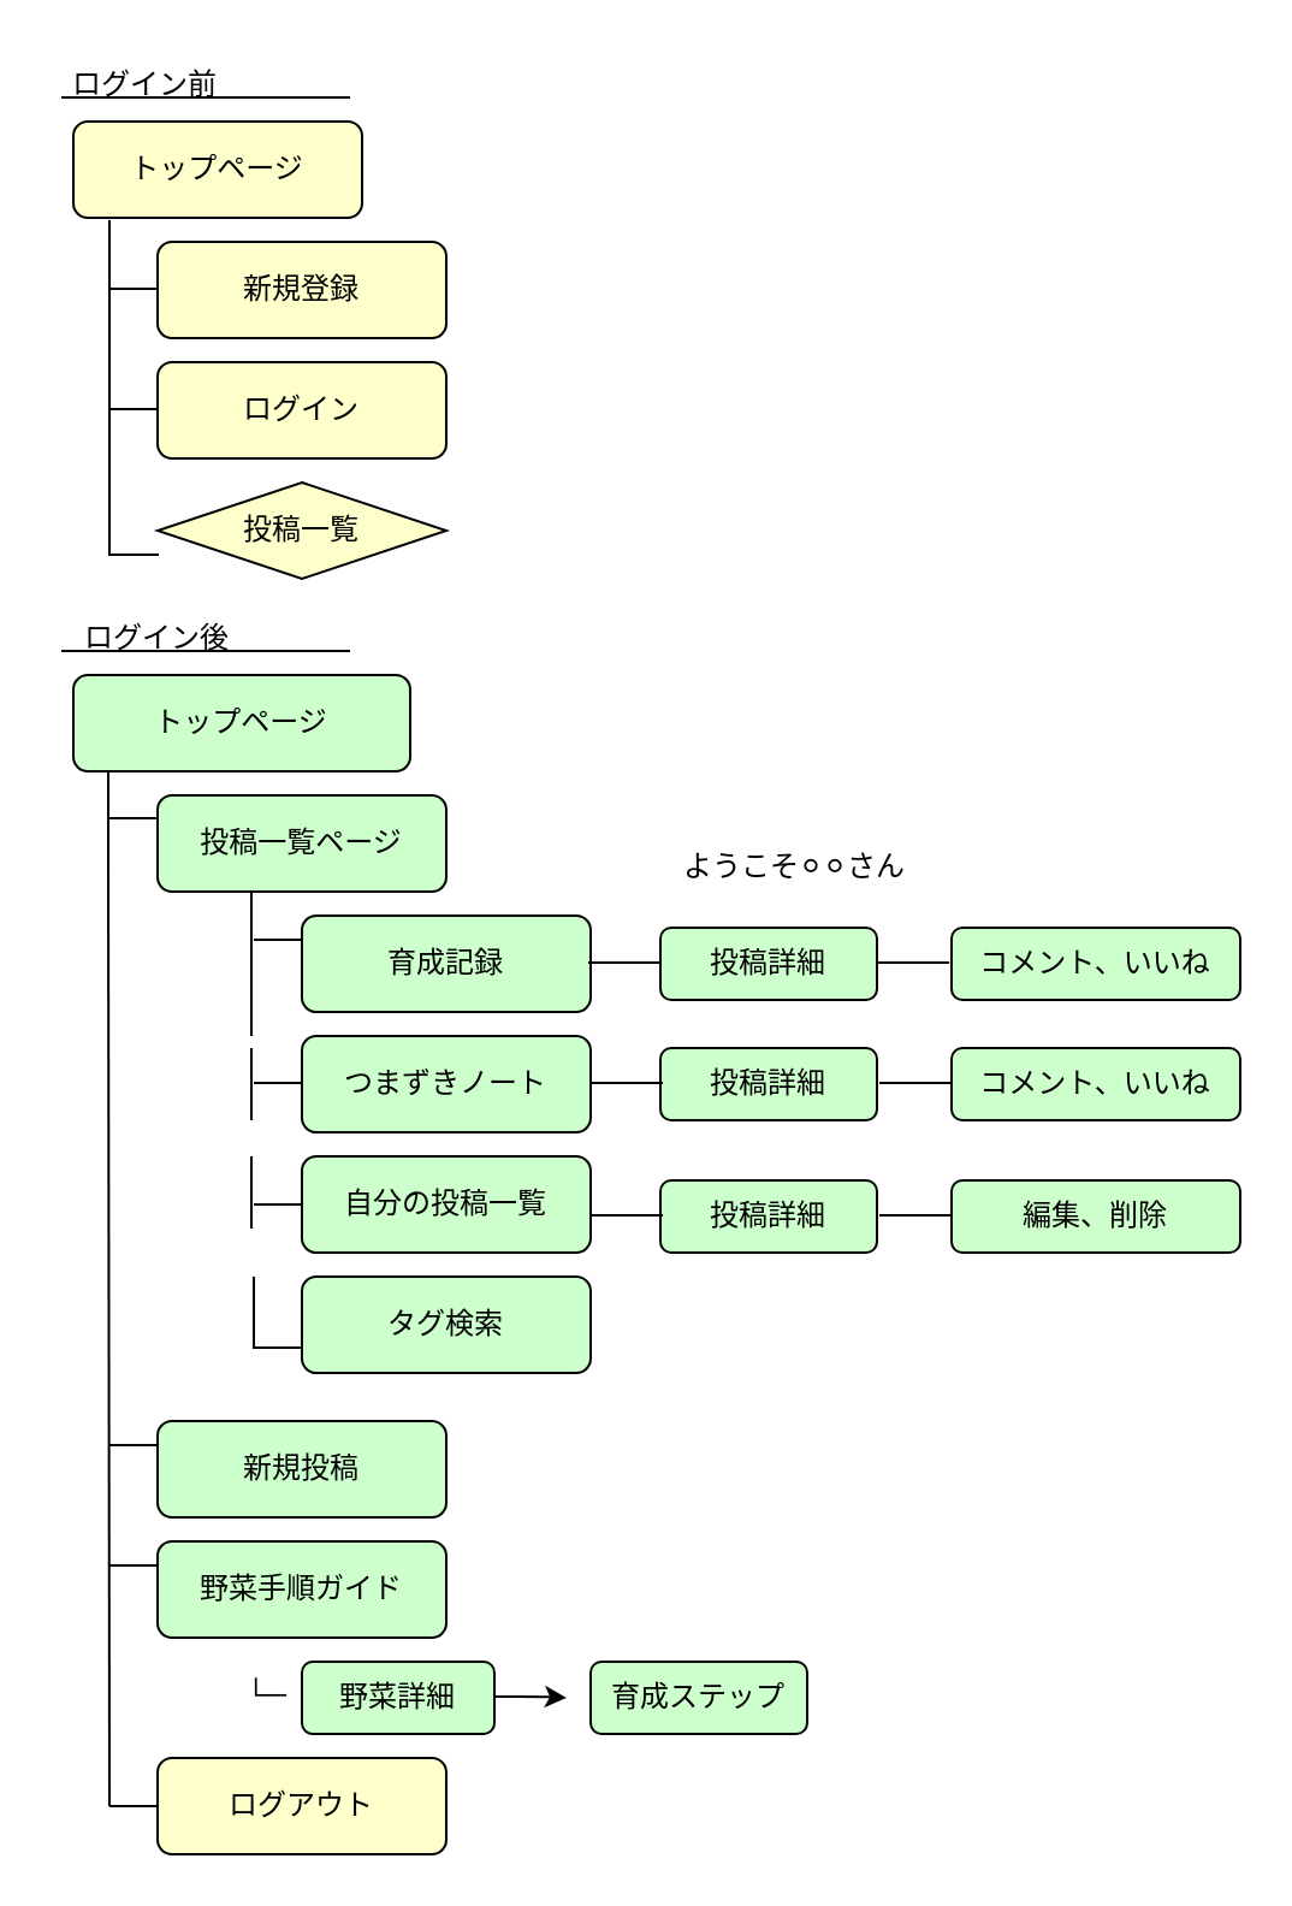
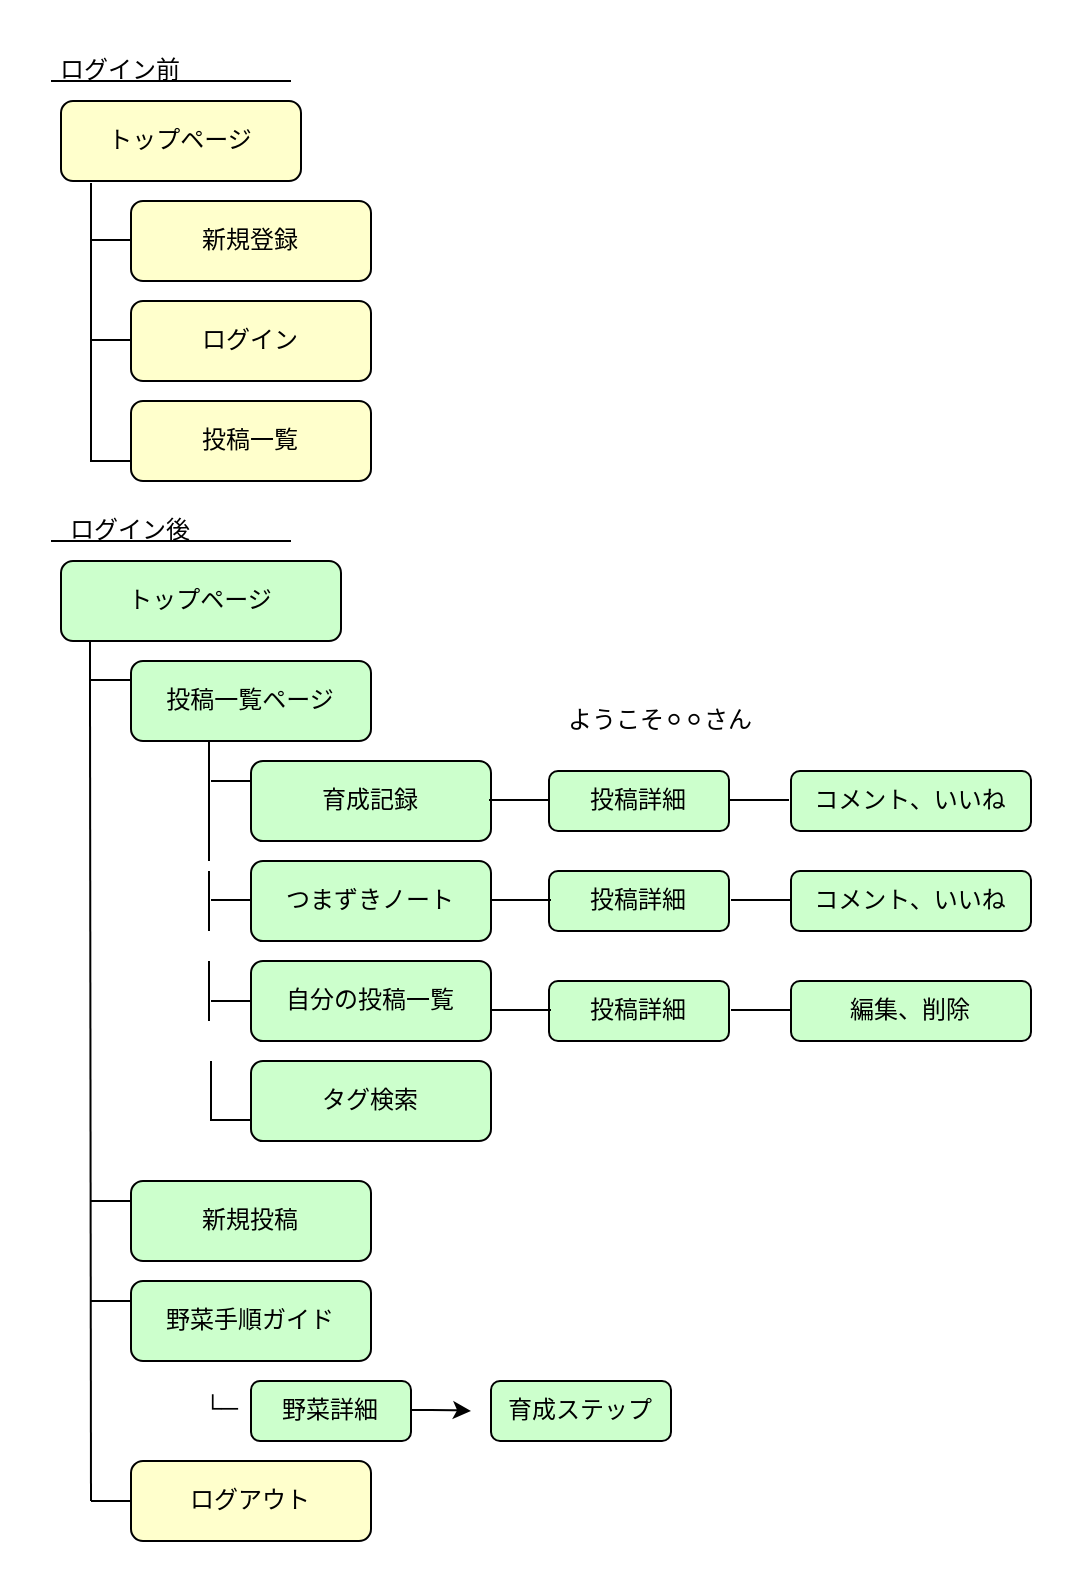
- <mxCell id="51" value="投稿一覧" style="rhombus;whiteSpace=wrap;html=1;fillColor=#FFFFCC;" vertex="1" parent="1"><mxGeometry x="65" y="200" width="120" height="40" as="geometry" /></mxCell>
+ <mxCell id="51" value="投稿一覧" style="rounded=1;whiteSpace=wrap;html=1;fillColor=#FFFFCC;" vertex="1" parent="1"><mxGeometry x="65" y="200" width="120" height="40" as="geometry" /></mxCell>
